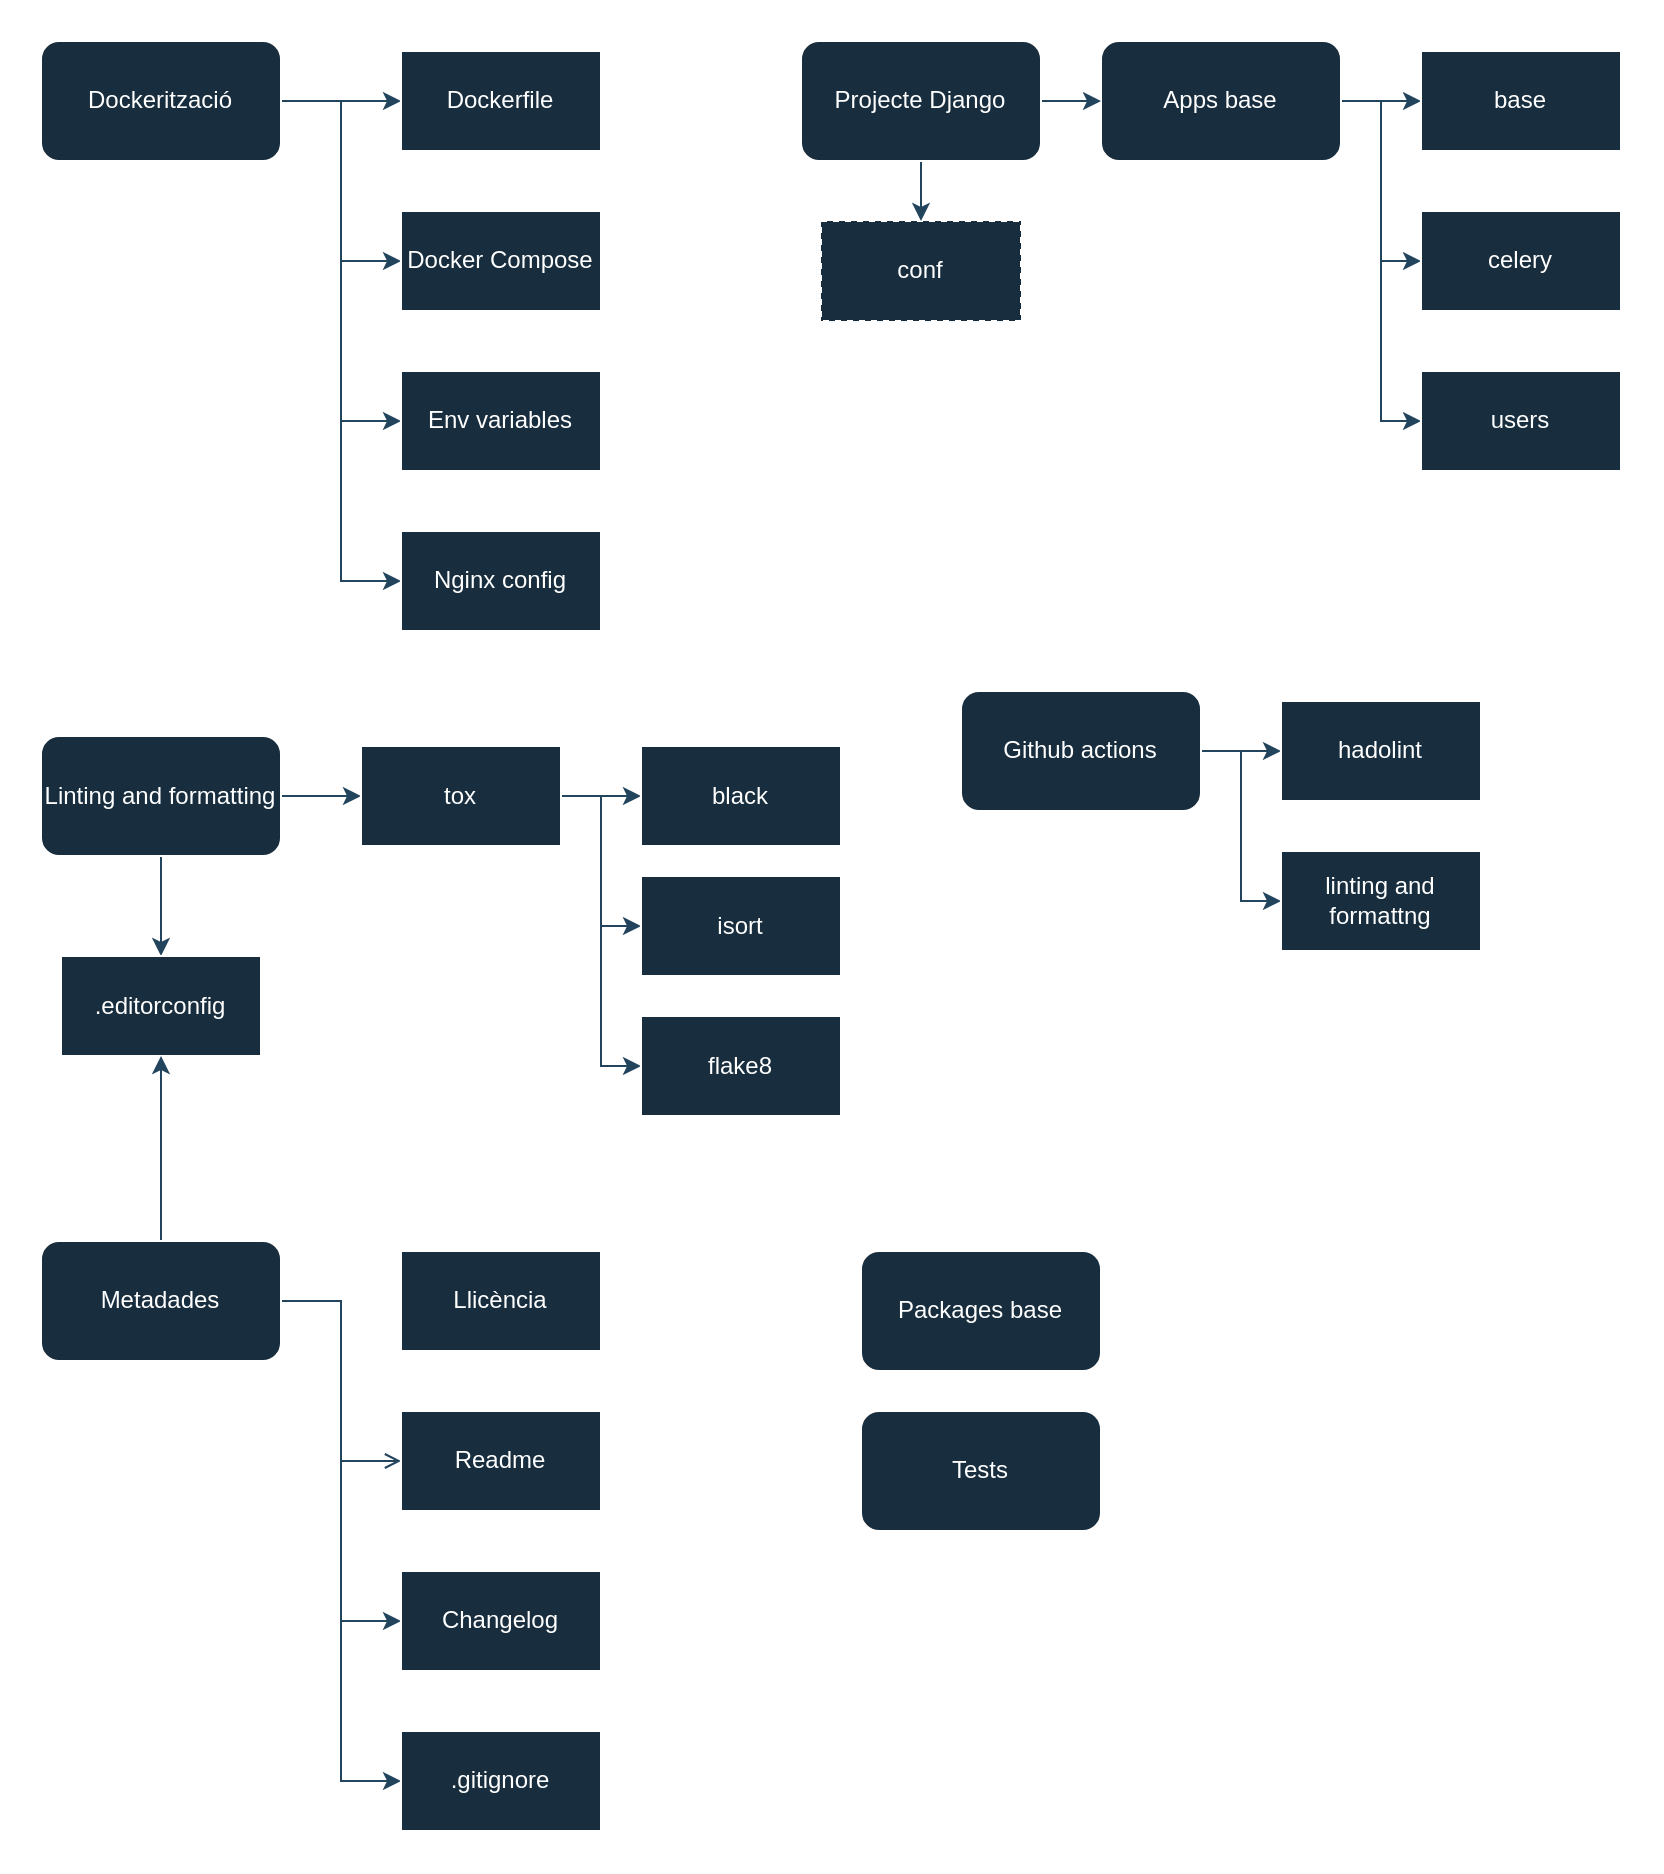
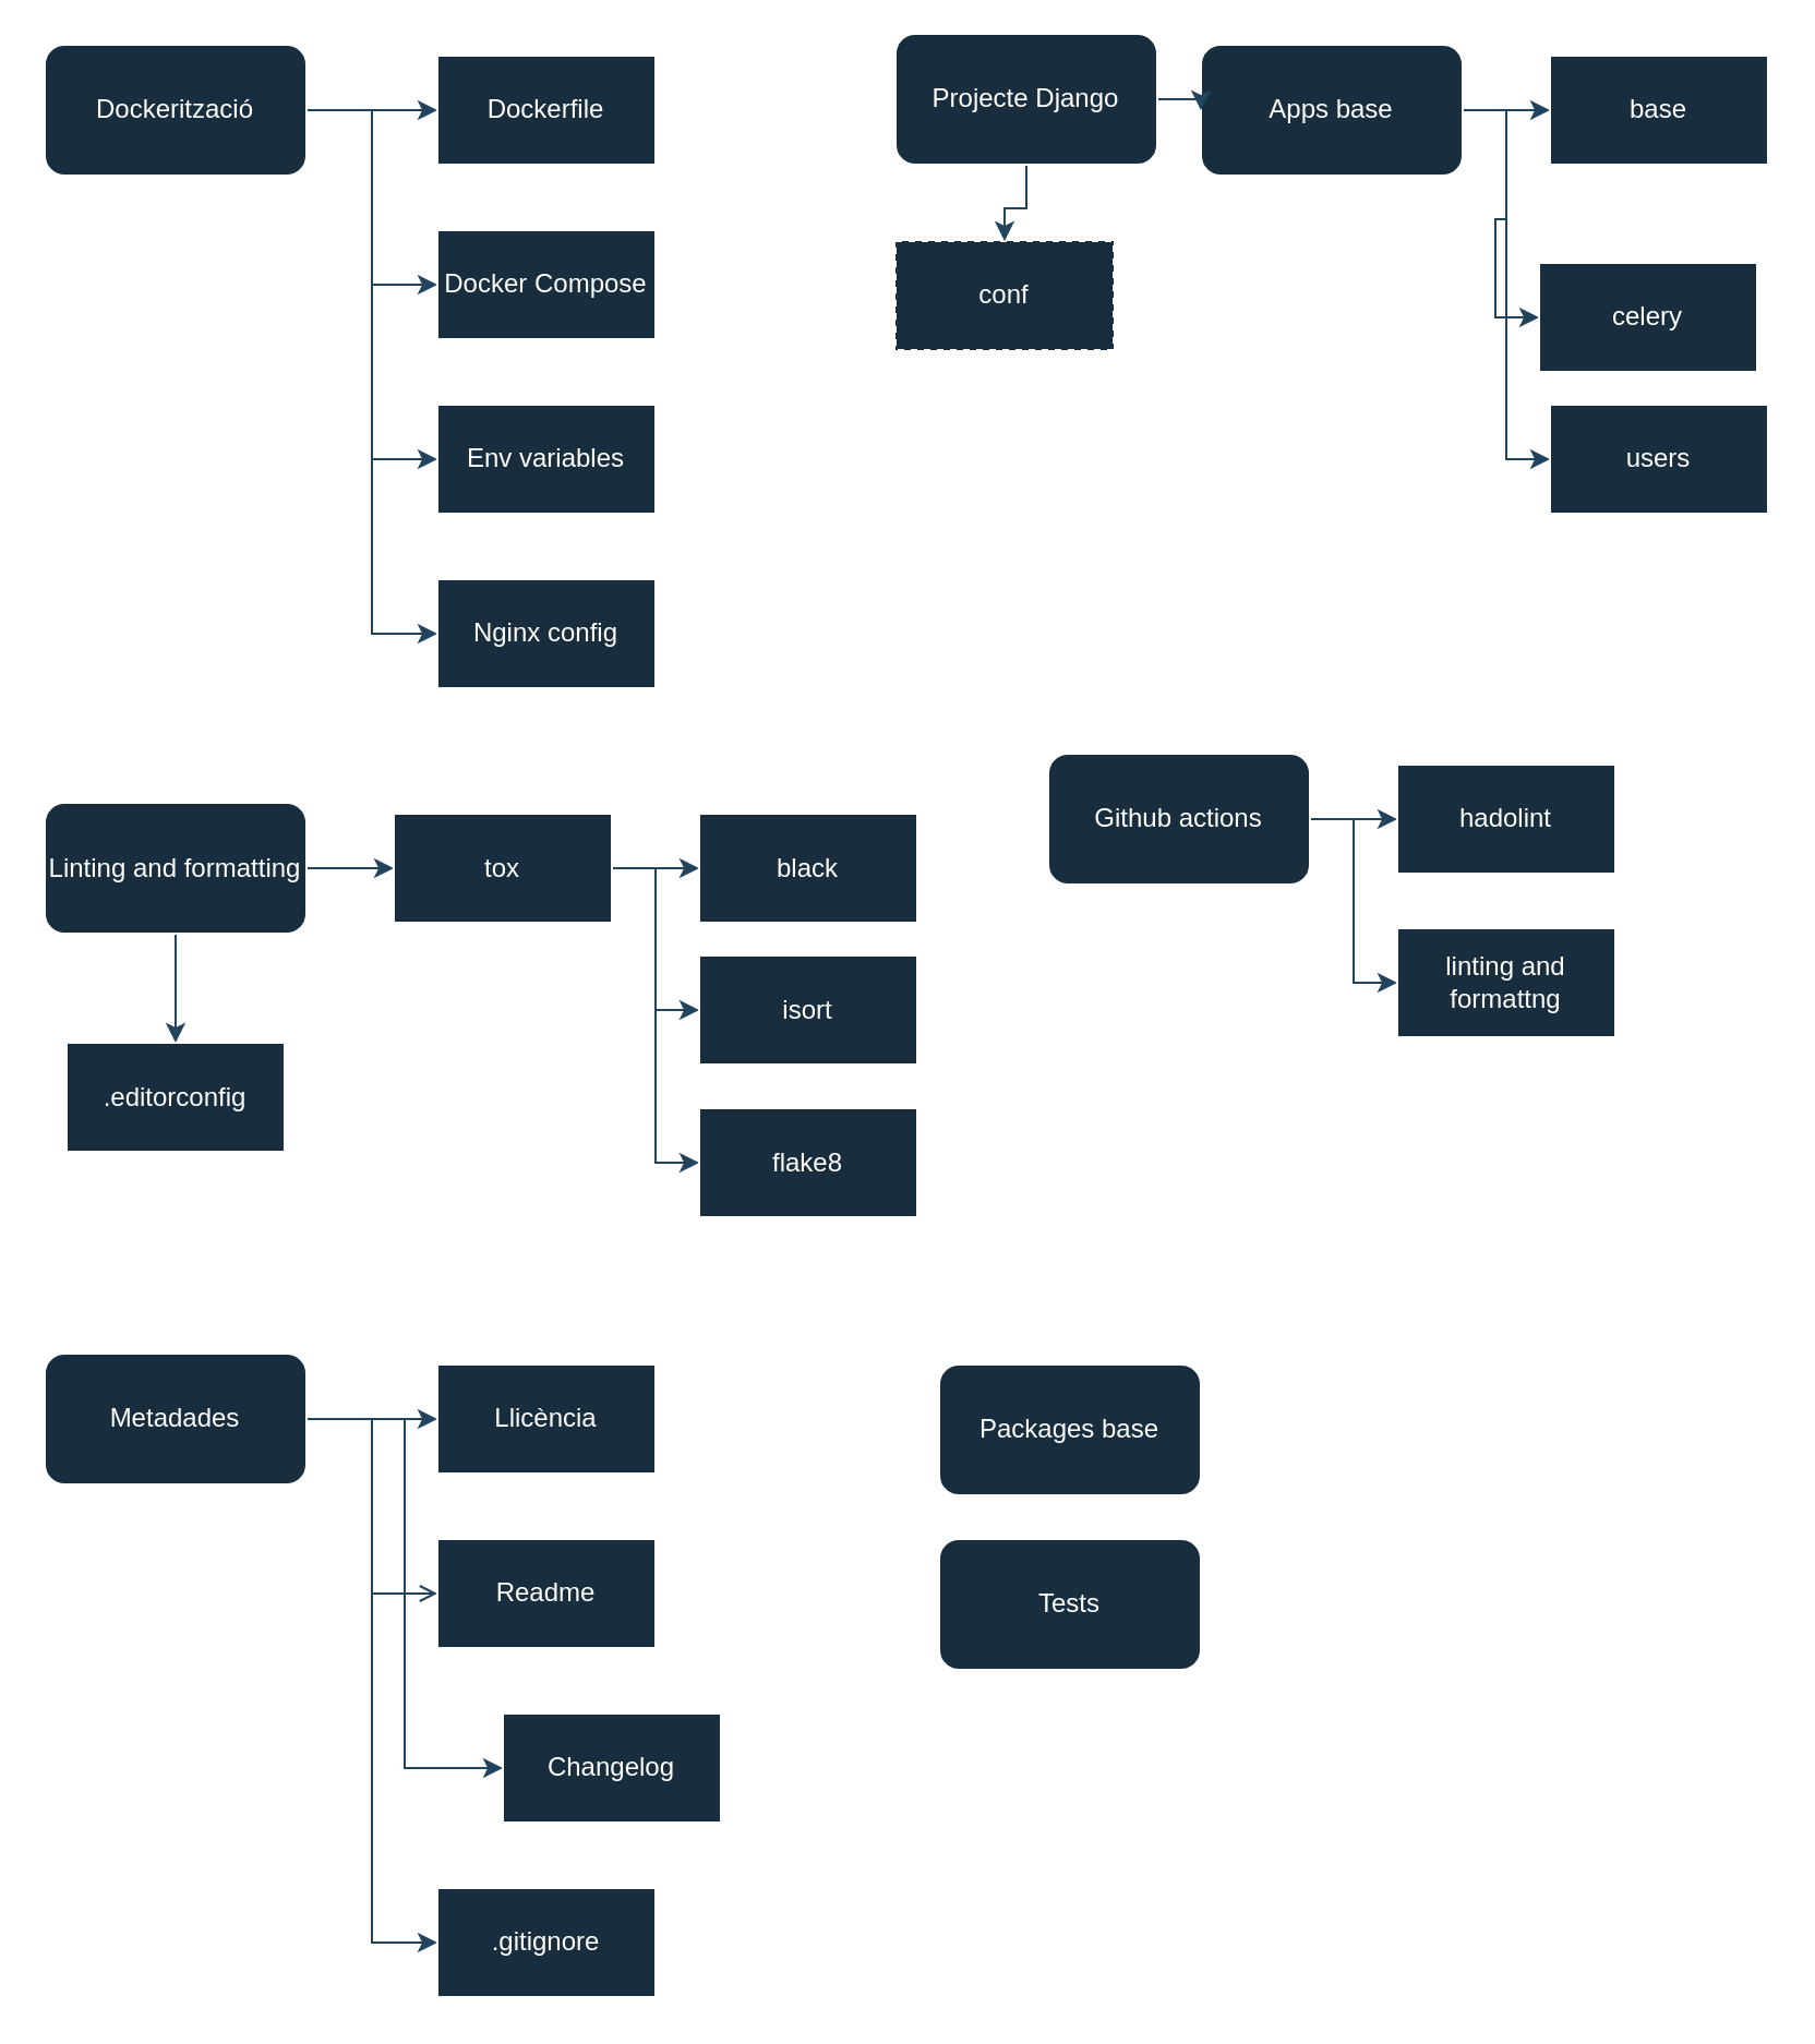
- <mxCell id="34" value="Projecte Django" style="rounded=1;whiteSpace=wrap;html=1;labelBackgroundColor=none;fillColor=#182E3E;strokeColor=#FFFFFF;fontColor=#FFFFFF;" vertex="1" parent="1"><mxGeometry x="400" y="20" width="120" height="60" as="geometry" /></mxCell>
+ <mxCell id="34" value="Projecte Django" style="rounded=1;whiteSpace=wrap;html=1;labelBackgroundColor=none;fillColor=#182E3E;strokeColor=#FFFFFF;fontColor=#FFFFFF;" vertex="1" parent="1"><mxGeometry x="410" y="15" width="120" height="60" as="geometry" /></mxCell>
- <mxCell id="29" value="celery" style="rounded=0;whiteSpace=wrap;html=1;labelBackgroundColor=none;fillColor=#182E3E;strokeColor=#FFFFFF;fontColor=#FFFFFF;" vertex="1" parent="1"><mxGeometry x="710" y="105" width="100" height="50" as="geometry" /></mxCell>
+ <mxCell id="29" value="celery" style="rounded=0;whiteSpace=wrap;html=1;labelBackgroundColor=none;fillColor=#182E3E;strokeColor=#FFFFFF;fontColor=#FFFFFF;" vertex="1" parent="1"><mxGeometry x="705" y="120" width="100" height="50" as="geometry" /></mxCell>
- <mxCell id="40" style="edgeStyle=orthogonalEdgeStyle;rounded=0;orthogonalLoop=1;jettySize=auto;html=1;labelBackgroundColor=none;fontColor=default;strokeColor=#23445D;" edge="1" parent="1" source="44" target="24"><mxGeometry relative="1" as="geometry" /></mxCell>
+ <mxCell id="40" style="edgeStyle=orthogonalEdgeStyle;rounded=0;orthogonalLoop=1;jettySize=auto;html=1;entryX=0;entryY=0.5;entryDx=0;entryDy=0;labelBackgroundColor=none;fontColor=default;strokeColor=#23445D;" edge="1" parent="1" source="44" target="45"><mxGeometry relative="1" as="geometry" /></mxCell>
- <mxCell id="47" value="Changelog" style="rounded=0;whiteSpace=wrap;html=1;labelBackgroundColor=none;fillColor=#182E3E;strokeColor=#FFFFFF;fontColor=#FFFFFF;" vertex="1" parent="1"><mxGeometry x="200" y="785" width="100" height="50" as="geometry" /></mxCell>
+ <mxCell id="47" value="Changelog" style="rounded=0;whiteSpace=wrap;html=1;labelBackgroundColor=none;fillColor=#182E3E;strokeColor=#FFFFFF;fontColor=#FFFFFF;" vertex="1" parent="1"><mxGeometry x="230" y="785" width="100" height="50" as="geometry" /></mxCell>
